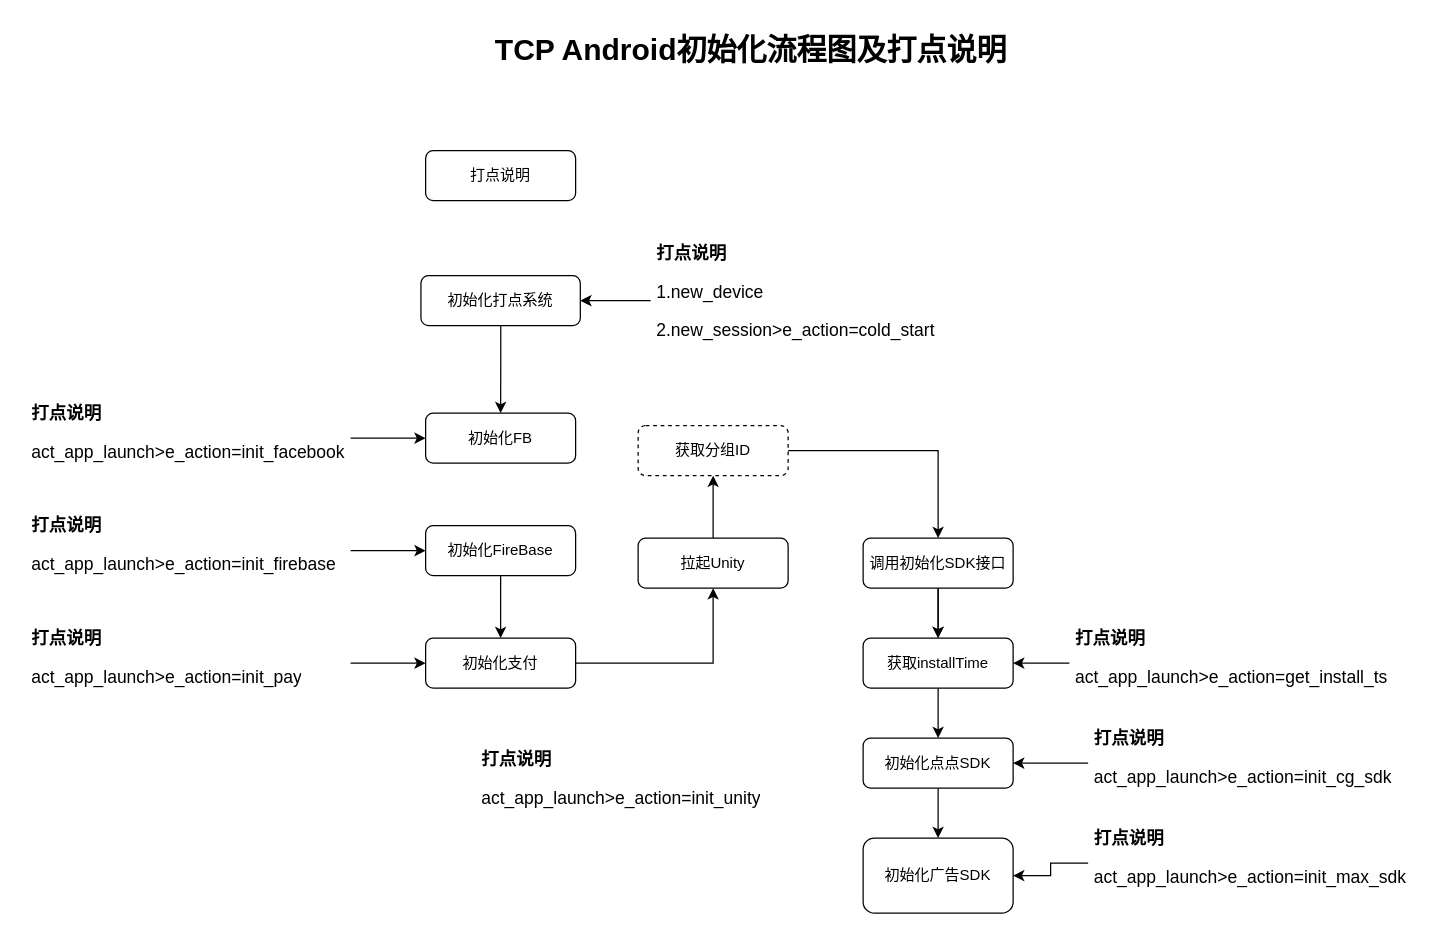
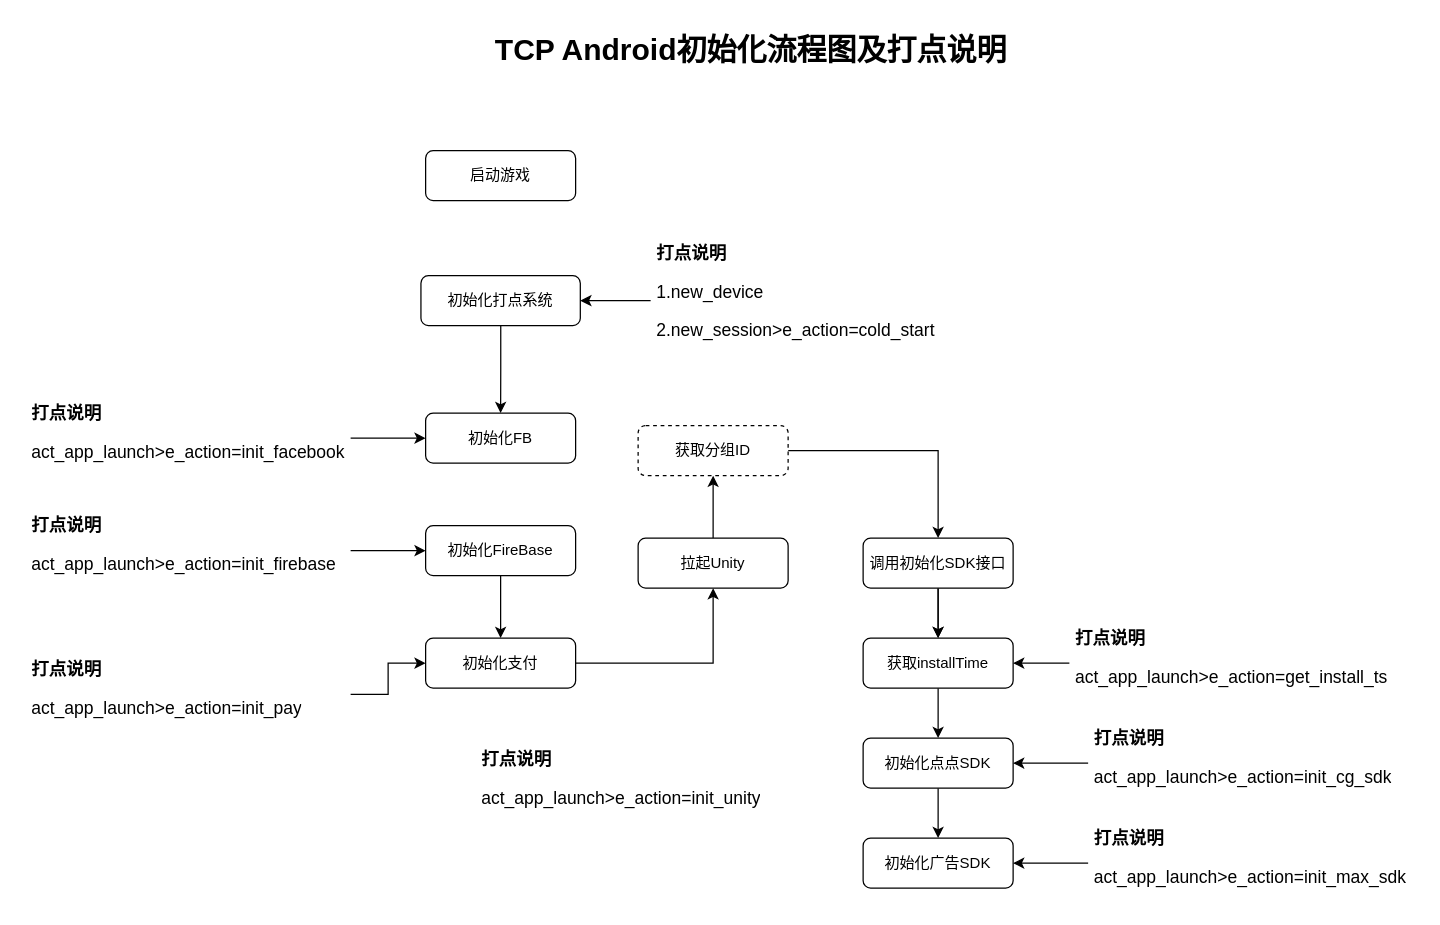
- <mxCell id="20" value="打点说明" style="rounded=1;whiteSpace=wrap;html=1;fontSize=12;glass=0;strokeWidth=1;shadow=0;" parent="1" vertex="1"><mxGeometry x="340" y="120" width="120" height="40" as="geometry" /></mxCell>
+ <mxCell id="20" value="启动游戏" style="rounded=1;whiteSpace=wrap;html=1;fontSize=12;glass=0;strokeWidth=1;shadow=0;" parent="1" vertex="1"><mxGeometry x="340" y="120" width="120" height="40" as="geometry" /></mxCell>
- <mxCell id="30" value="&lt;h1 style=&quot;font-size: 14px;&quot;&gt;&lt;font style=&quot;font-size: 14px;&quot;&gt;打点说明&lt;/font&gt;&lt;/h1&gt;&lt;p style=&quot;font-size: 14px;&quot;&gt;act_app_launch&amp;gt;e_action=init_pay&lt;/p&gt;" style="text;html=1;strokeColor=none;fillColor=none;spacing=5;spacingTop=-20;whiteSpace=wrap;overflow=hidden;rounded=0;" vertex="1" parent="1"><mxGeometry x="20" y="502.5" width="260" height="55" as="geometry" /></mxCell>
+ <mxCell id="30" value="&lt;h1 style=&quot;font-size: 14px;&quot;&gt;&lt;font style=&quot;font-size: 14px;&quot;&gt;打点说明&lt;/font&gt;&lt;/h1&gt;&lt;p style=&quot;font-size: 14px;&quot;&gt;act_app_launch&amp;gt;e_action=init_pay&lt;/p&gt;" style="text;html=1;strokeColor=none;fillColor=none;spacing=5;spacingTop=-20;whiteSpace=wrap;overflow=hidden;rounded=0;" vertex="1" parent="1"><mxGeometry x="20" y="527.5" width="260" height="55" as="geometry" /></mxCell>
- <mxCell id="17" value="初始化广告SDK" style="rounded=1;whiteSpace=wrap;html=1;fontSize=12;glass=0;strokeWidth=1;shadow=0;" parent="1" vertex="1"><mxGeometry x="690" y="670" width="120" height="60" as="geometry" /></mxCell>
+ <mxCell id="17" value="初始化广告SDK" style="rounded=1;whiteSpace=wrap;html=1;fontSize=12;glass=0;strokeWidth=1;shadow=0;" parent="1" vertex="1"><mxGeometry x="690" y="670" width="120" height="40" as="geometry" /></mxCell>
